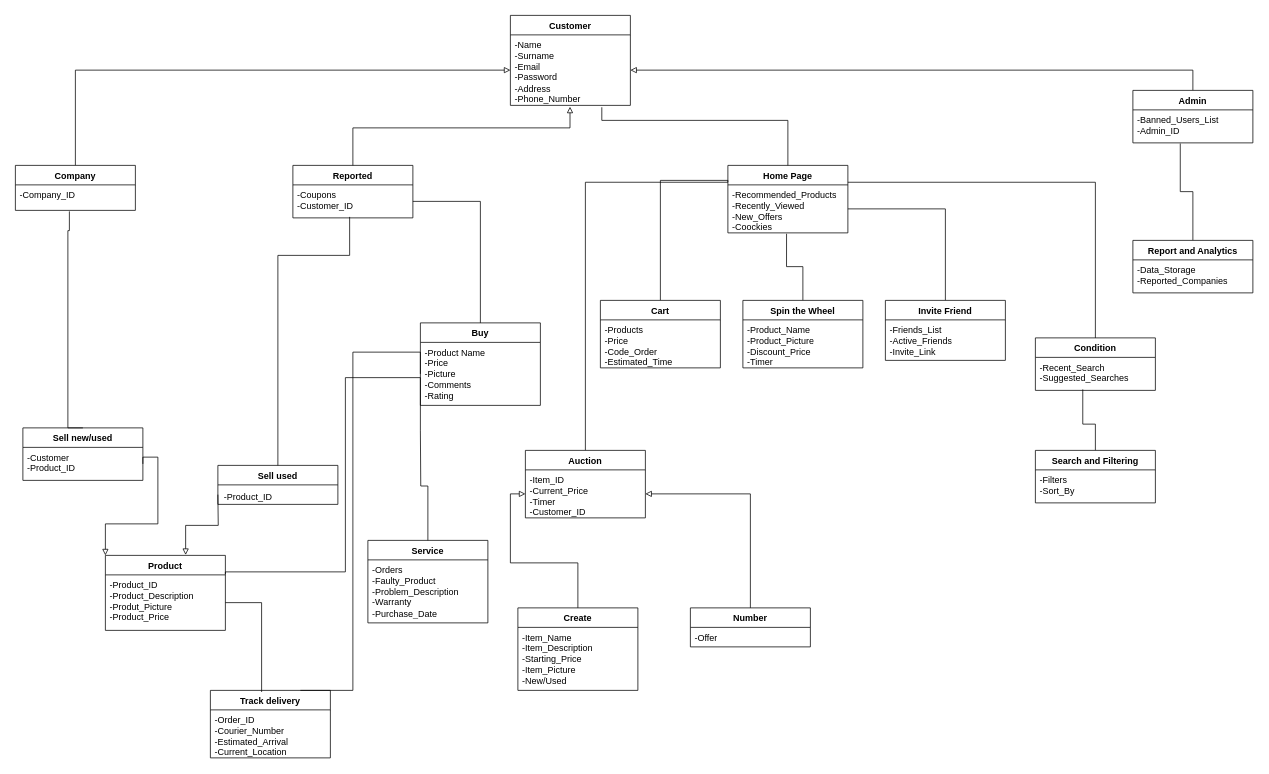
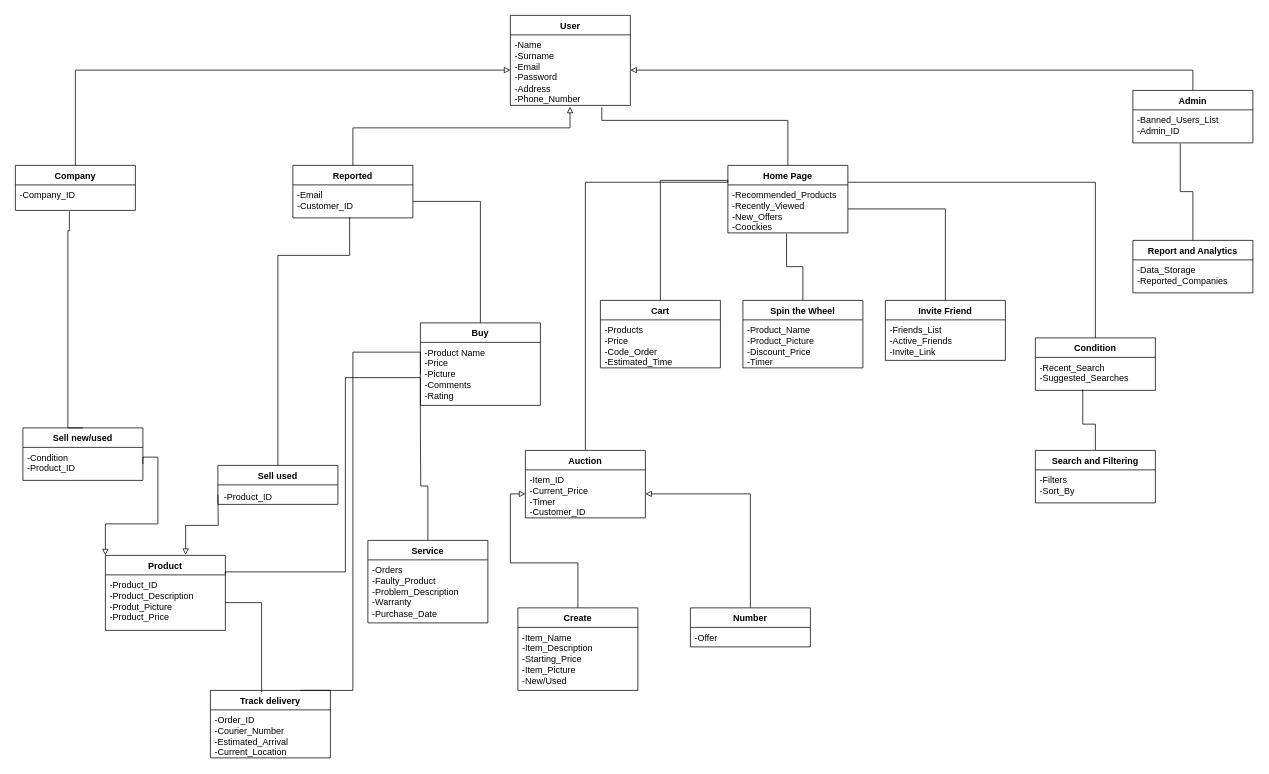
- <mxCell id="3" value="Customer" style="swimlane;fontStyle=1;align=center;verticalAlign=top;childLayout=stackLayout;horizontal=1;startSize=26;horizontalStack=0;resizeParent=1;resizeParentMax=0;resizeLast=0;collapsible=1;marginBottom=0;whiteSpace=wrap;html=1;" parent="1" vertex="1"><mxGeometry x="680" width="160" height="120" as="geometry" y="20" /></mxCell>
+ <mxCell id="3" value="User" style="swimlane;fontStyle=1;align=center;verticalAlign=top;childLayout=stackLayout;horizontal=1;startSize=26;horizontalStack=0;resizeParent=1;resizeParentMax=0;resizeLast=0;collapsible=1;marginBottom=0;whiteSpace=wrap;html=1;" parent="1" vertex="1"><mxGeometry x="680" width="160" height="120" as="geometry" y="20" /></mxCell>
- <mxCell id="8" value="-Coupons&lt;br&gt;-Customer_ID" style="text;strokeColor=none;fillColor=none;align=left;verticalAlign=top;spacingLeft=4;spacingRight=4;overflow=hidden;rotatable=0;points=[[0,0.5],[1,0.5]];portConstraint=eastwest;whiteSpace=wrap;html=1;" parent="7" vertex="1"><mxGeometry y="26" width="160" height="44" as="geometry" /></mxCell>
+ <mxCell id="8" value="-Email&lt;br&gt;-Customer_ID" style="text;strokeColor=none;fillColor=none;align=left;verticalAlign=top;spacingLeft=4;spacingRight=4;overflow=hidden;rotatable=0;points=[[0,0.5],[1,0.5]];portConstraint=eastwest;whiteSpace=wrap;html=1;" parent="7" vertex="1"><mxGeometry y="26" width="160" height="44" as="geometry" /></mxCell>
- <mxCell id="10" value="-Customer&lt;br&gt;-Product_ID" style="text;strokeColor=none;fillColor=none;align=left;verticalAlign=top;spacingLeft=4;spacingRight=4;overflow=hidden;rotatable=0;points=[[0,0.5],[1,0.5]];portConstraint=eastwest;whiteSpace=wrap;html=1;" parent="9" vertex="1"><mxGeometry y="26" width="160" height="44" as="geometry" /></mxCell>
+ <mxCell id="10" value="-Condition&lt;br&gt;-Product_ID" style="text;strokeColor=none;fillColor=none;align=left;verticalAlign=top;spacingLeft=4;spacingRight=4;overflow=hidden;rotatable=0;points=[[0,0.5],[1,0.5]];portConstraint=eastwest;whiteSpace=wrap;html=1;" parent="9" vertex="1"><mxGeometry y="26" width="160" height="44" as="geometry" /></mxCell>
